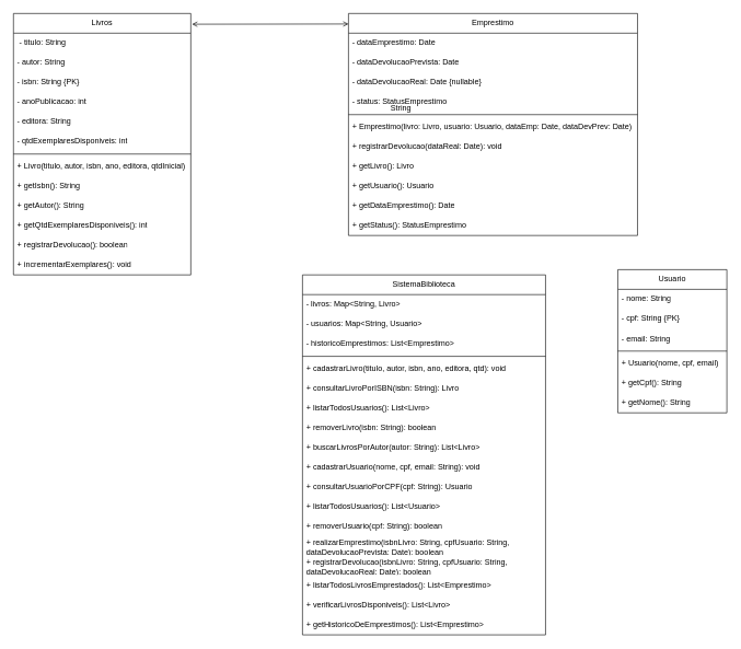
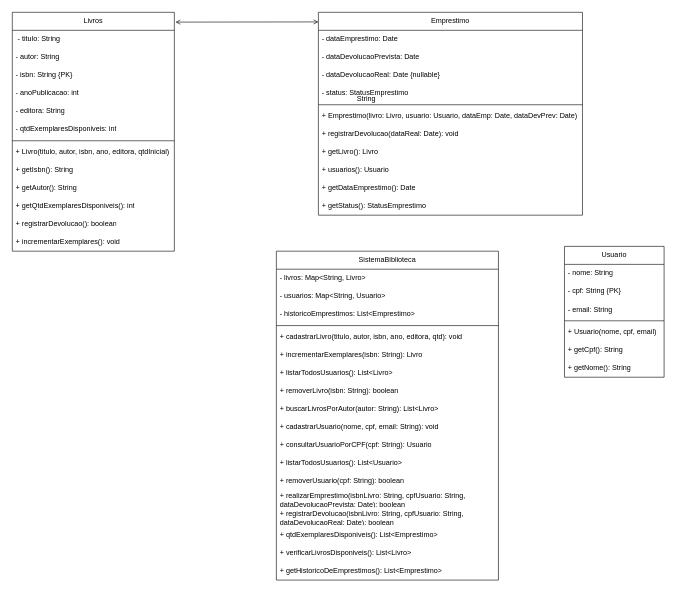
- <mxCell id="33" value="&lt;span class=&quot;selected&quot;&gt;+ getUsuario(): Usuario&lt;/span&gt;" style="text;strokeColor=none;fillColor=none;align=left;verticalAlign=middle;spacingLeft=4;spacingRight=4;overflow=hidden;points=[[0,0.5],[1,0.5]];portConstraint=eastwest;rotatable=0;whiteSpace=wrap;html=1;" vertex="1" parent="24"><mxGeometry y="248" width="440" height="30" as="geometry" /></mxCell>
+ <mxCell id="33" value="&lt;span class=&quot;selected&quot;&gt;+ usuarios(): Usuario&lt;/span&gt;" style="text;strokeColor=none;fillColor=none;align=left;verticalAlign=middle;spacingLeft=4;spacingRight=4;overflow=hidden;points=[[0,0.5],[1,0.5]];portConstraint=eastwest;rotatable=0;whiteSpace=wrap;html=1;" vertex="1" parent="24"><mxGeometry y="248" width="440" height="30" as="geometry" /></mxCell>
- <mxCell id="42" value="&lt;span class=&quot;selected&quot;&gt;+ consultarLivroPorISBN(isbn: String): Livro&lt;/span&gt;" style="text;strokeColor=none;fillColor=none;align=left;verticalAlign=middle;spacingLeft=4;spacingRight=4;overflow=hidden;points=[[0,0.5],[1,0.5]];portConstraint=eastwest;rotatable=0;whiteSpace=wrap;html=1;" vertex="1" parent="36"><mxGeometry y="158" width="370" height="30" as="geometry" /></mxCell>
+ <mxCell id="42" value="&lt;span class=&quot;selected&quot;&gt;+ incrementarExemplares(isbn: String): Livro&lt;/span&gt;" style="text;strokeColor=none;fillColor=none;align=left;verticalAlign=middle;spacingLeft=4;spacingRight=4;overflow=hidden;points=[[0,0.5],[1,0.5]];portConstraint=eastwest;rotatable=0;whiteSpace=wrap;html=1;" vertex="1" parent="36"><mxGeometry y="158" width="370" height="30" as="geometry" /></mxCell>
- <mxCell id="52" value="&lt;span class=&quot;selected&quot;&gt;+ listarTodosLivrosEmprestados(): List&amp;lt;Emprestimo&amp;gt;&lt;/span&gt;" style="text;strokeColor=none;fillColor=none;align=left;verticalAlign=middle;spacingLeft=4;spacingRight=4;overflow=hidden;points=[[0,0.5],[1,0.5]];portConstraint=eastwest;rotatable=0;whiteSpace=wrap;html=1;" vertex="1" parent="36"><mxGeometry y="458" width="370" height="30" as="geometry" /></mxCell>
+ <mxCell id="52" value="&lt;span class=&quot;selected&quot;&gt;+ qtdExemplaresDisponiveis(): List&amp;lt;Emprestimo&amp;gt;&lt;/span&gt;" style="text;strokeColor=none;fillColor=none;align=left;verticalAlign=middle;spacingLeft=4;spacingRight=4;overflow=hidden;points=[[0,0.5],[1,0.5]];portConstraint=eastwest;rotatable=0;whiteSpace=wrap;html=1;" vertex="1" parent="36"><mxGeometry y="458" width="370" height="30" as="geometry" /></mxCell>
